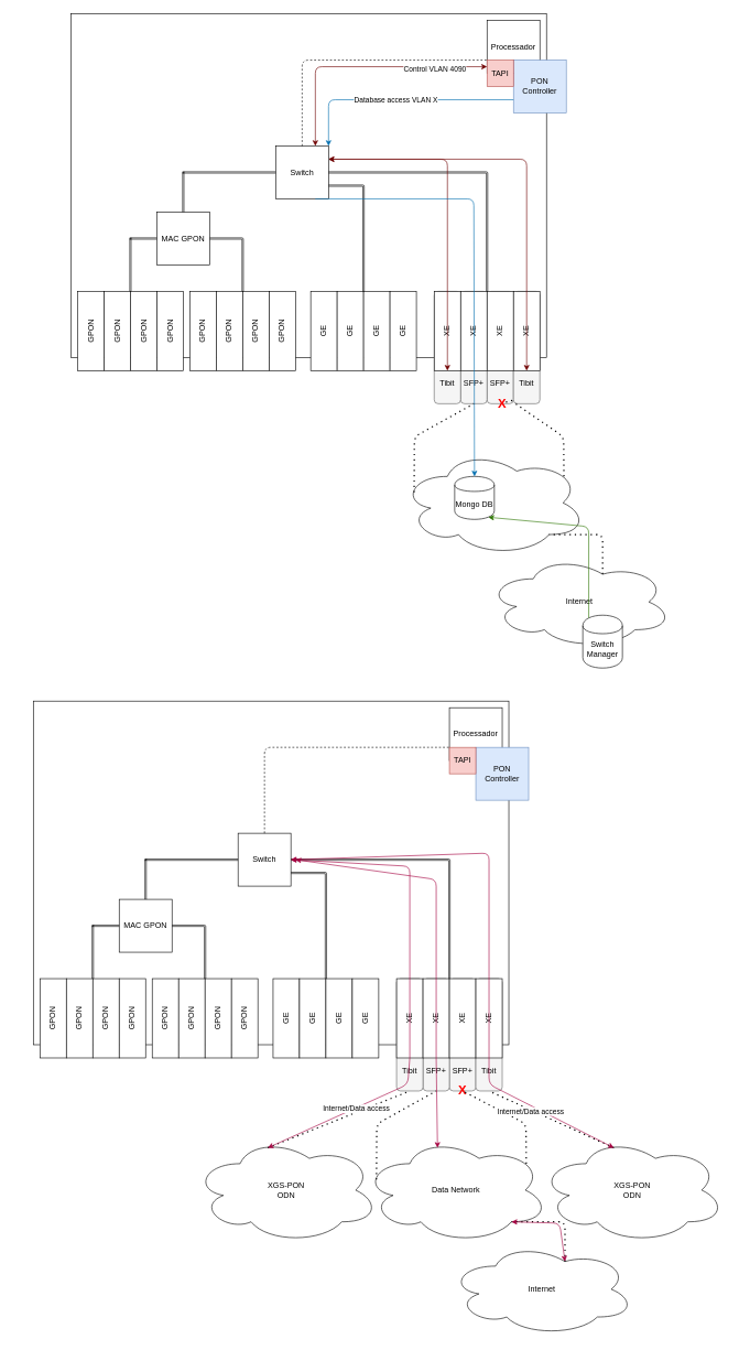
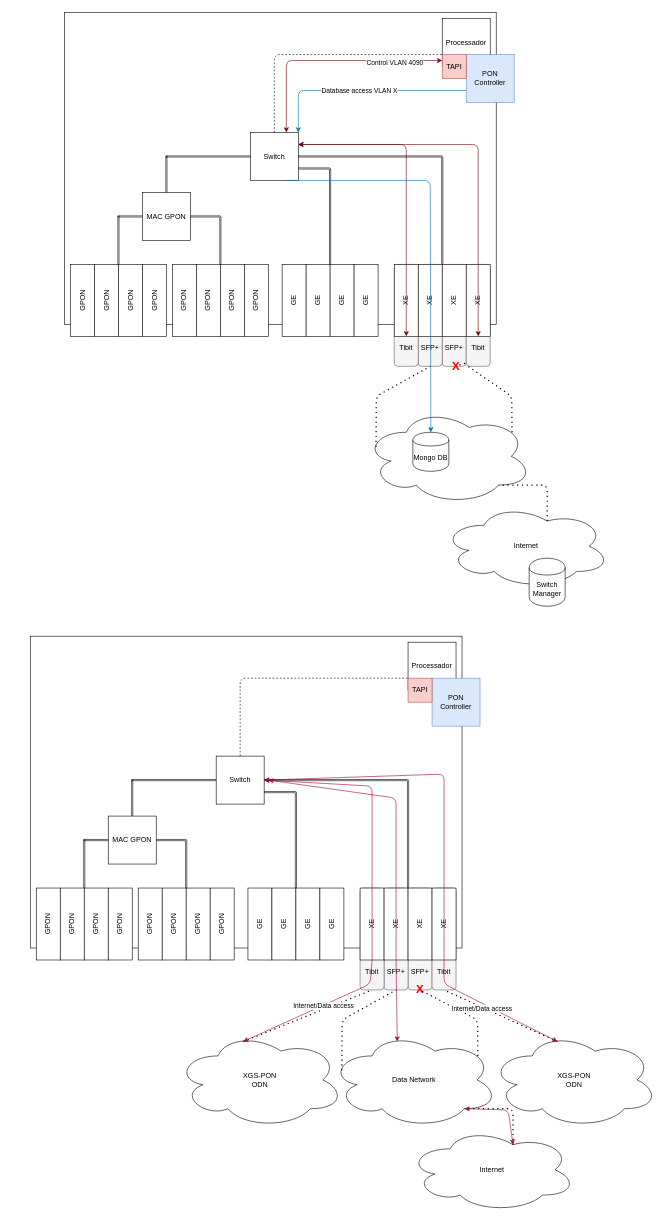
- <mxCell id="57" value="" style="endArrow=classic;html=1;exitX=0.15;exitY=0.05;exitDx=0;exitDy=0;exitPerimeter=0;entryX=0.85;entryY=0.95;entryDx=0;entryDy=0;entryPerimeter=0;fillColor=#60a917;strokeColor=#2D7600;" parent="1" source="56" target="41" edge="1"><mxGeometry width="50" height="50" relative="1" as="geometry"><mxPoint x="547" y="780" as="sourcePoint" /><mxPoint x="597" y="730" as="targetPoint" /><Array as="points"><mxPoint x="891" y="796" /></Array></mxGeometry></mxCell>
